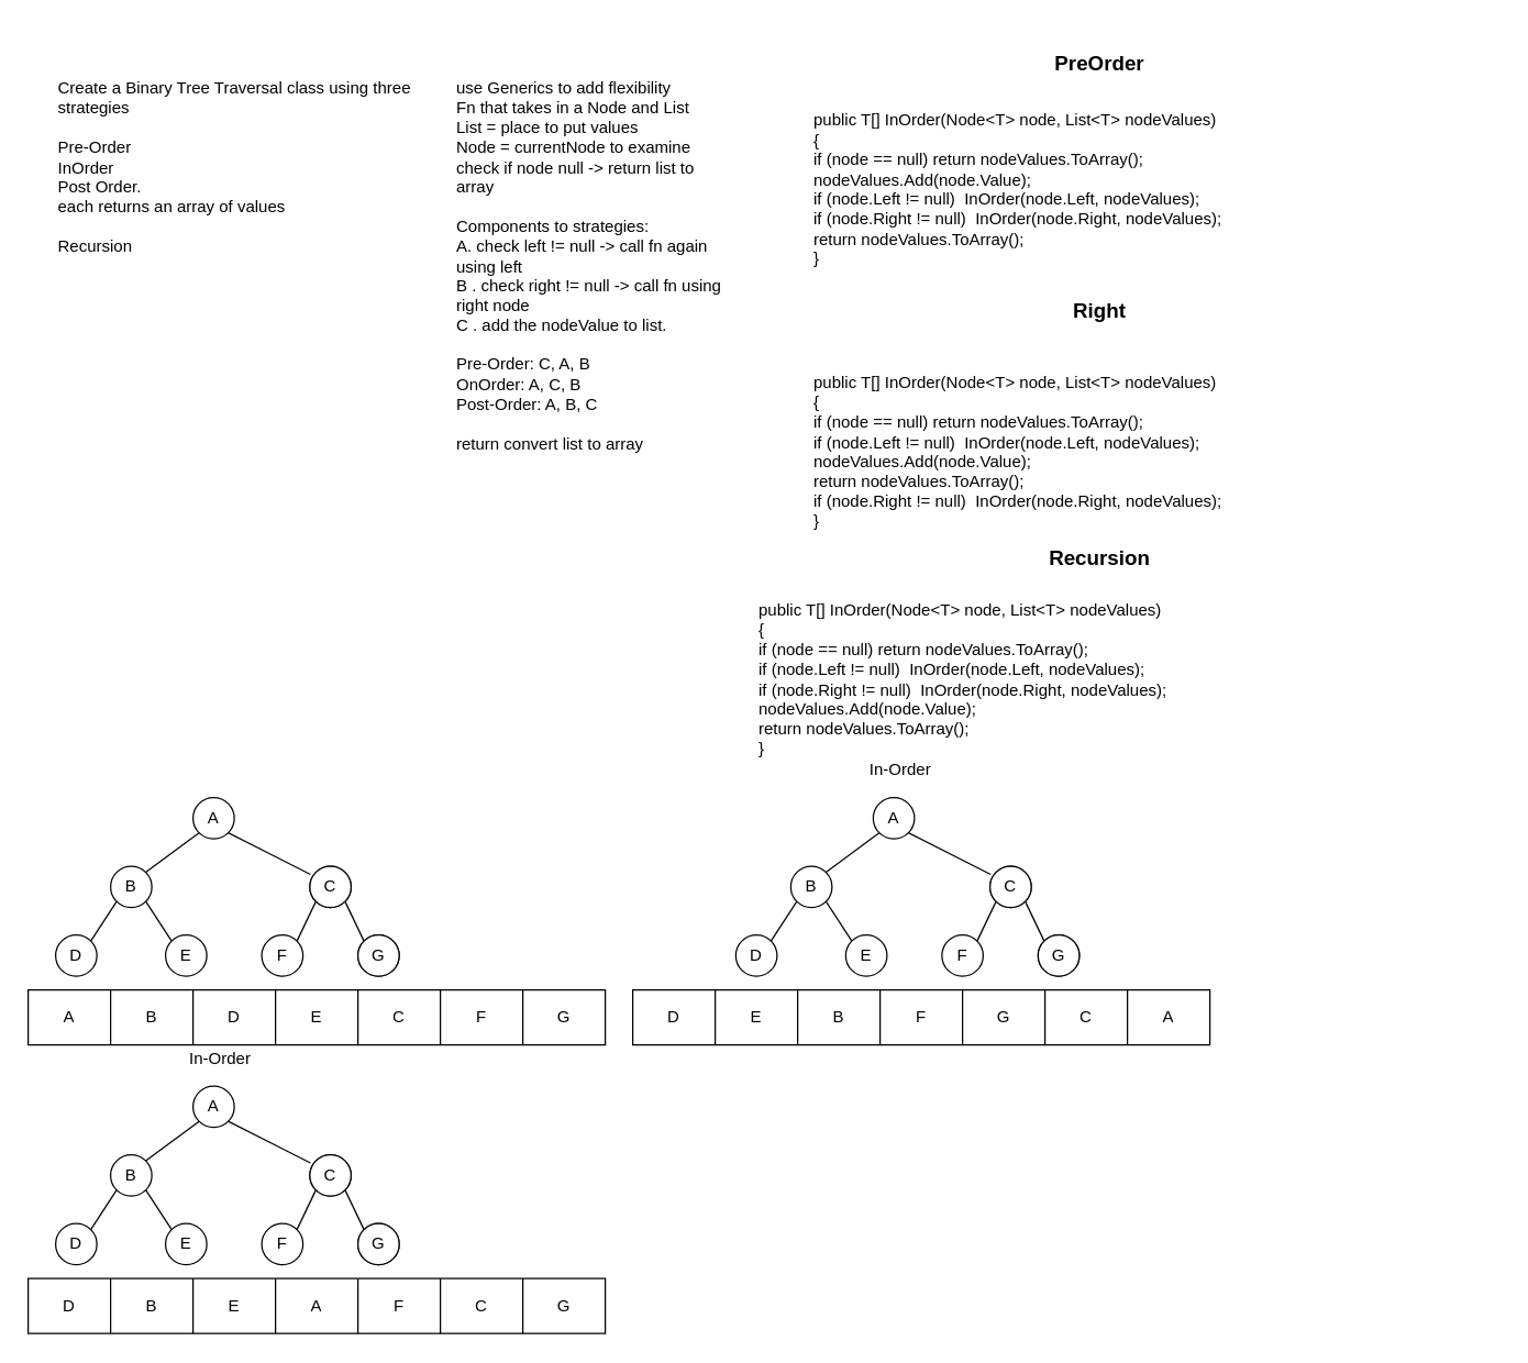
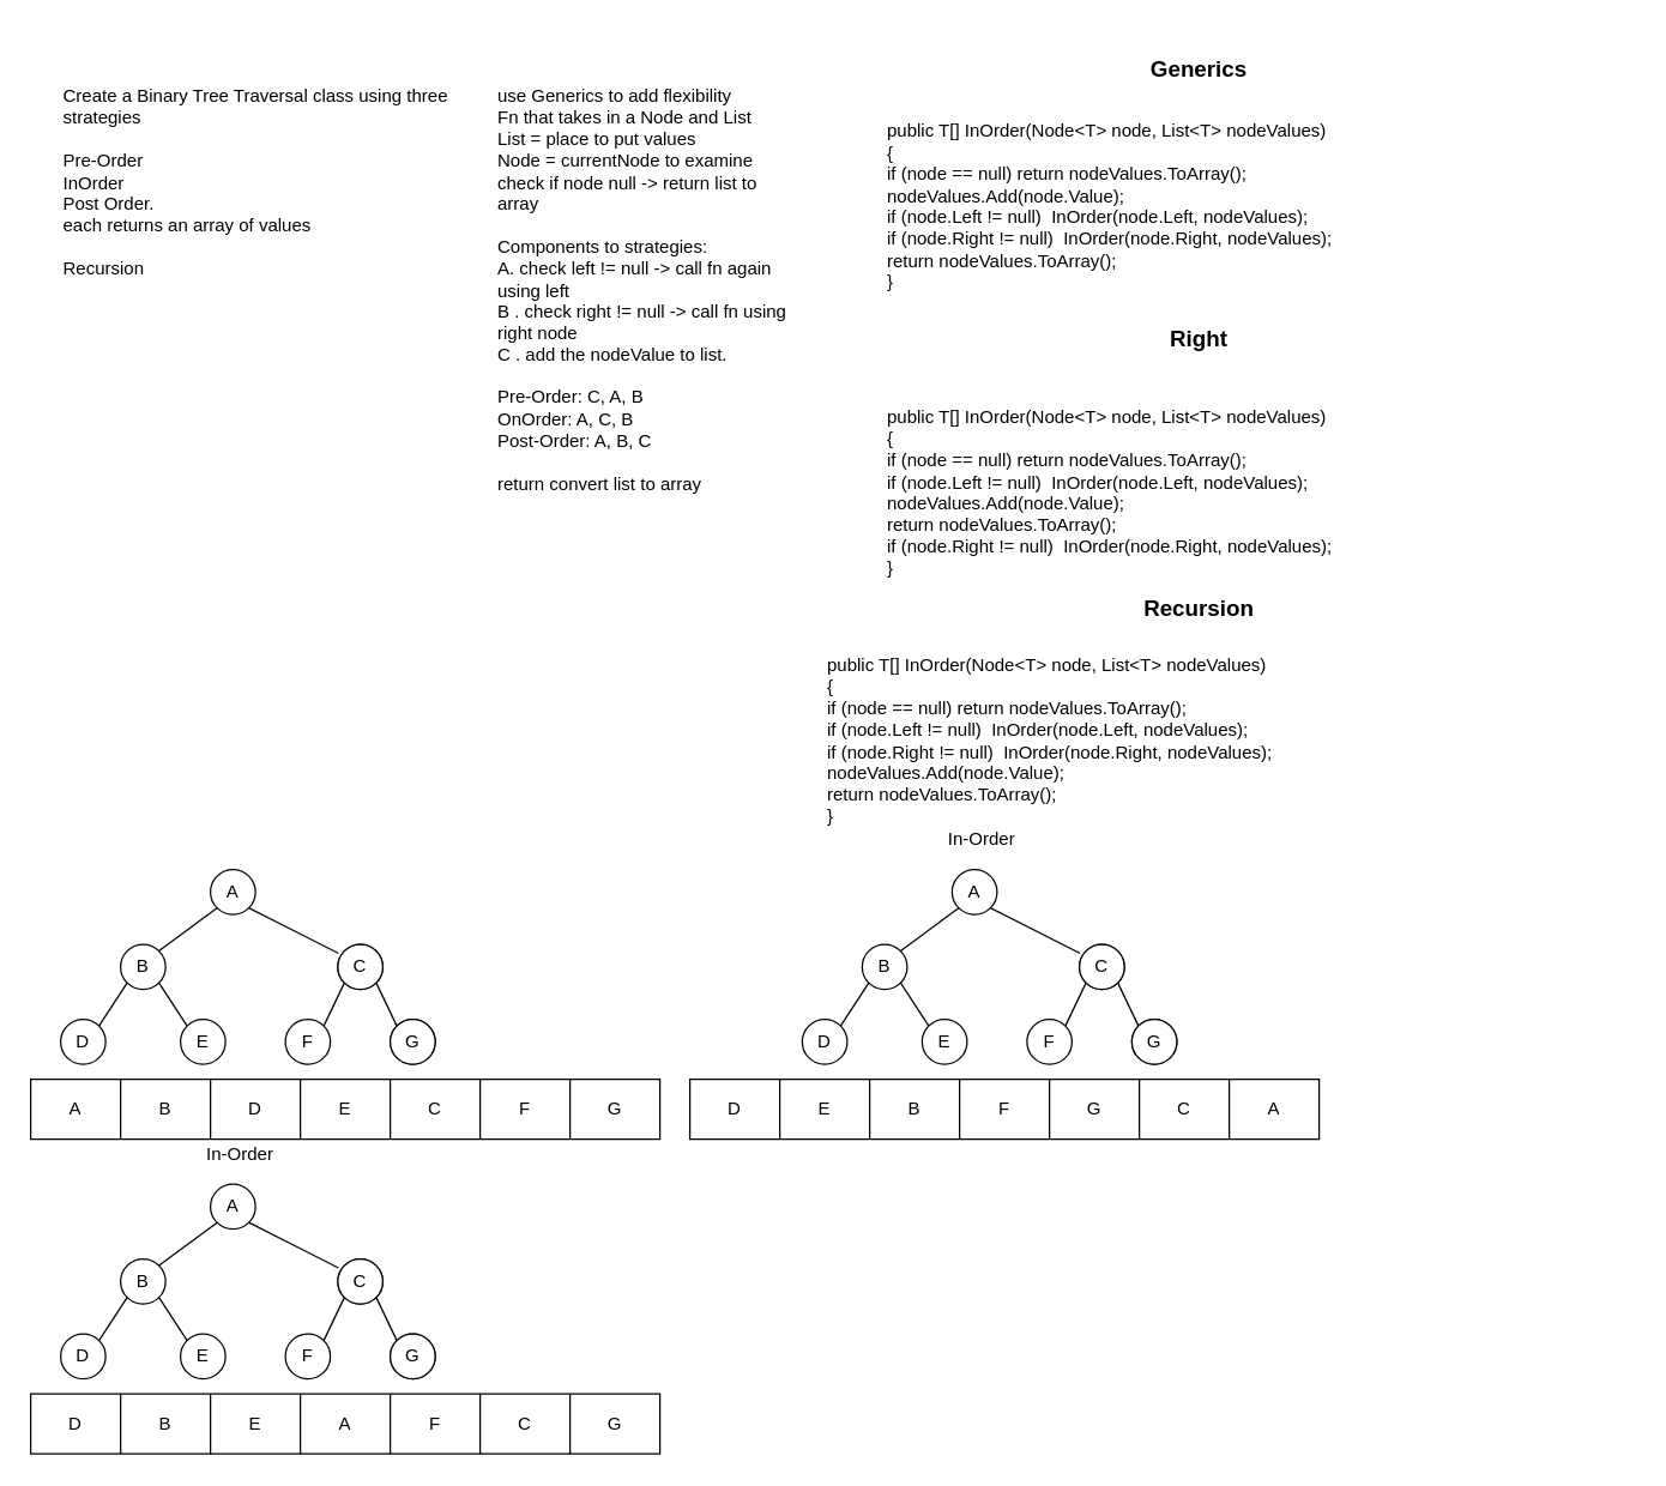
- <mxCell id="53" value="PreOrder" style="text;html=1;strokeColor=none;fillColor=none;align=center;verticalAlign=middle;whiteSpace=wrap;rounded=0;fontSize=15;fontStyle=1" vertex="1" parent="1"><mxGeometry x="640" y="20" width="320" height="50" as="geometry" /></mxCell>
+ <mxCell id="53" value="Generics" style="text;html=1;strokeColor=none;fillColor=none;align=center;verticalAlign=middle;whiteSpace=wrap;rounded=0;fontSize=15;fontStyle=1" vertex="1" parent="1"><mxGeometry x="640" y="20" width="320" height="50" as="geometry" /></mxCell>
